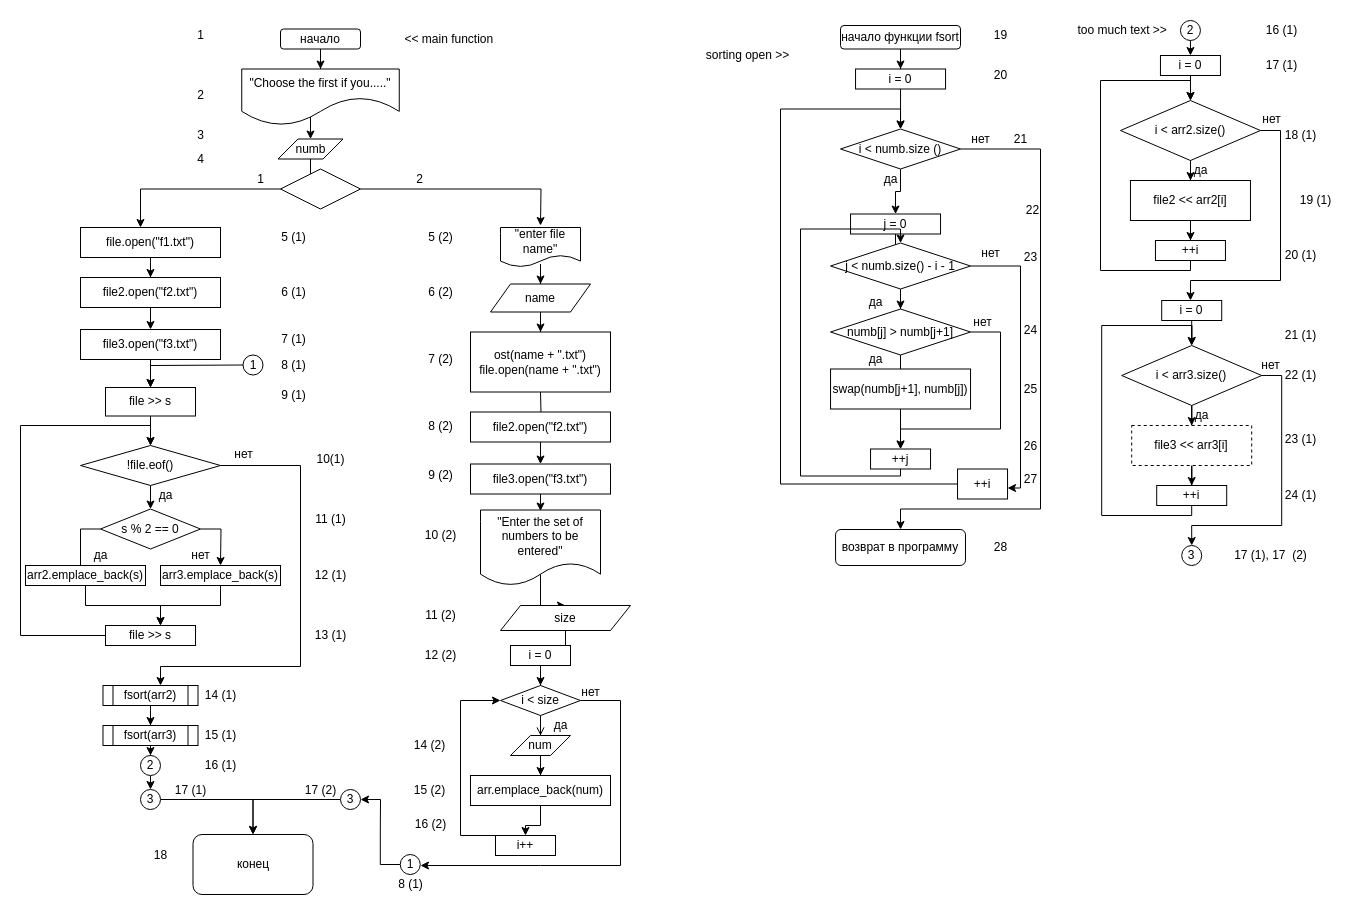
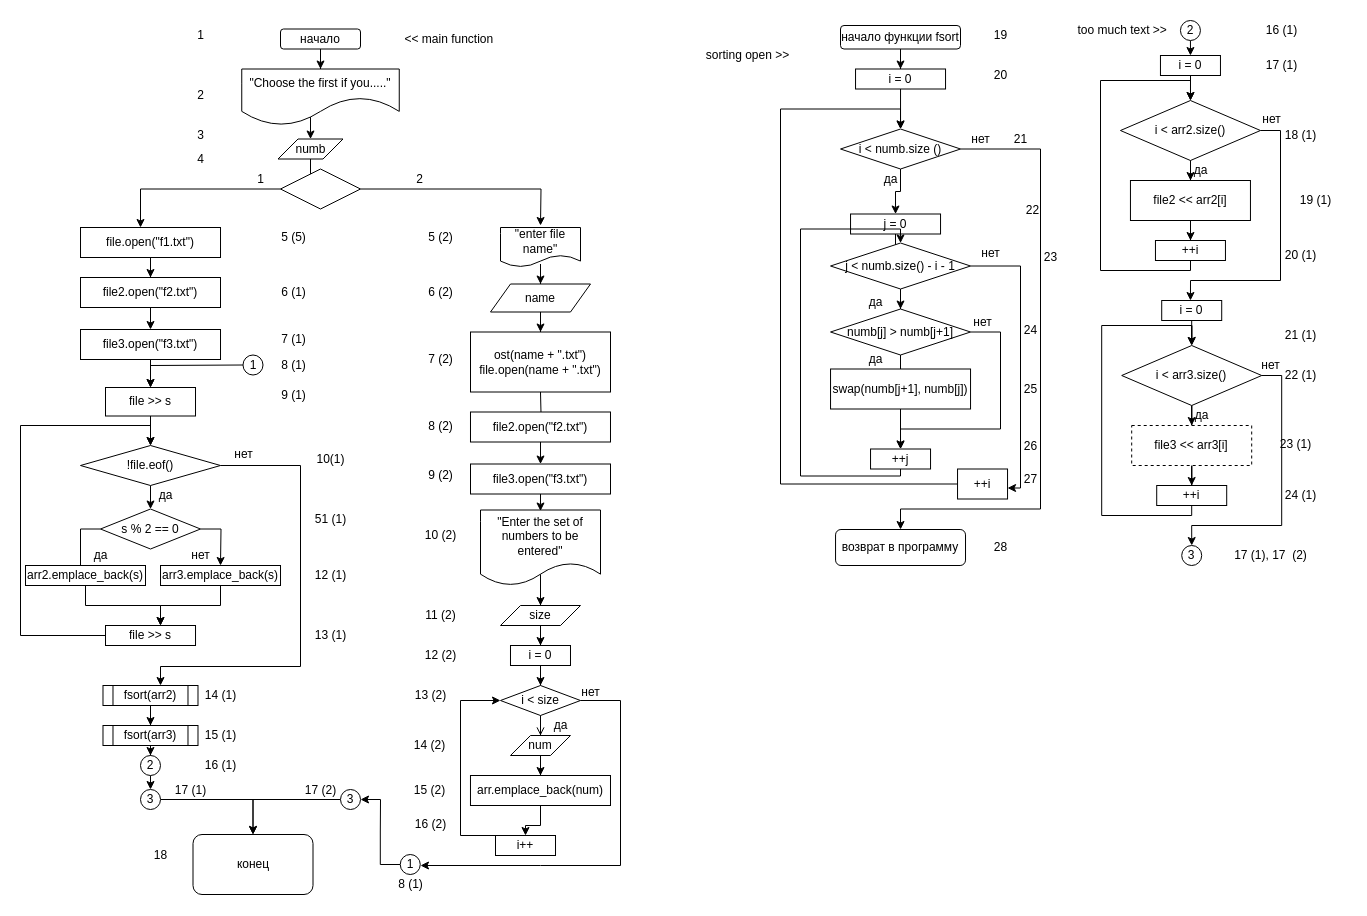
- <mxCell id="133" value="5 (1)" style="text;html=1;align=center;verticalAlign=middle;resizable=0;points=[];autosize=1;strokeColor=none;fillColor=none;" vertex="1" parent="1"><mxGeometry x="262.5" y="227" width="60" height="20" as="geometry" /></mxCell>
+ <mxCell id="133" value="5 (5)" style="text;html=1;align=center;verticalAlign=middle;resizable=0;points=[];autosize=1;strokeColor=none;fillColor=none;" vertex="1" parent="1"><mxGeometry x="262.5" y="227" width="60" height="20" as="geometry" /></mxCell>
- <mxCell id="183" value="23" style="text;html=1;align=center;verticalAlign=middle;resizable=0;points=[];autosize=1;strokeColor=none;fillColor=none;" vertex="1" parent="1"><mxGeometry x="1010.04" y="246.5" width="40" height="20" as="geometry" /></mxCell>
+ <mxCell id="183" value="23" style="text;html=1;align=center;verticalAlign=middle;resizable=0;points=[];autosize=1;strokeColor=none;fillColor=none;" vertex="1" parent="1"><mxGeometry x="1030.04" y="246.5" width="40" height="20" as="geometry" /></mxCell>
- <mxCell id="176" value="23&amp;nbsp;(1)" style="text;html=1;align=center;verticalAlign=middle;resizable=0;points=[];autosize=1;strokeColor=none;fillColor=none;" vertex="1" parent="1"><mxGeometry x="1270" y="428.5" width="60" height="20" as="geometry" /></mxCell>
+ <mxCell id="176" value="23&amp;nbsp;(1)" style="text;html=1;align=center;verticalAlign=middle;resizable=0;points=[];autosize=1;strokeColor=none;fillColor=none;" vertex="1" parent="1"><mxGeometry x="1265" y="433.5" width="60" height="20" as="geometry" /></mxCell>
- <mxCell id="153" value="11 (1)" style="text;html=1;align=center;verticalAlign=middle;resizable=0;points=[];autosize=1;strokeColor=none;fillColor=none;" vertex="1" parent="1"><mxGeometry x="300.01" y="508.5" width="60" height="20" as="geometry" /></mxCell>
+ <mxCell id="153" value="51 (1)" style="text;html=1;align=center;verticalAlign=middle;resizable=0;points=[];autosize=1;strokeColor=none;fillColor=none;" vertex="1" parent="1"><mxGeometry x="300.01" y="508.5" width="60" height="20" as="geometry" /></mxCell>
- <mxCell id="79" value="size" style="shape=parallelogram;perimeter=parallelogramPerimeter;whiteSpace=wrap;html=1;fixedSize=1;" parent="1" vertex="1"><mxGeometry x="500" y="605" width="130" height="25" as="geometry" /></mxCell>
+ <mxCell id="79" value="size" style="shape=parallelogram;perimeter=parallelogramPerimeter;whiteSpace=wrap;html=1;fixedSize=1;" parent="1" vertex="1"><mxGeometry x="500" y="605" width="80" height="20" as="geometry" /></mxCell>
+ <mxCell id="160" value="13 (2)" style="text;html=1;align=center;verticalAlign=middle;resizable=0;points=[];autosize=1;strokeColor=none;fillColor=none;" vertex="1" parent="1"><mxGeometry x="399.75" y="685" width="60" height="20" as="geometry" /></mxCell>
